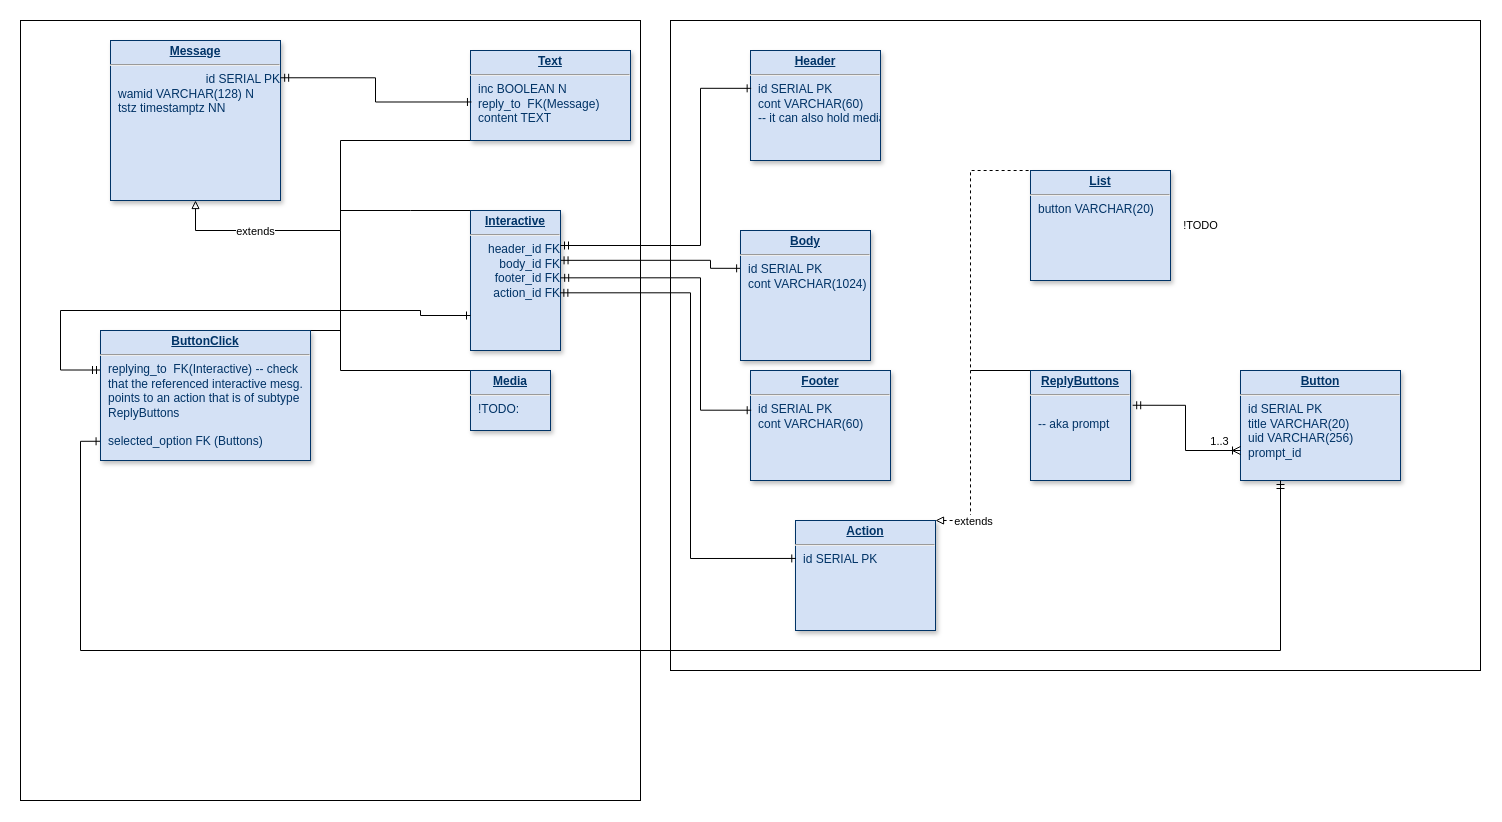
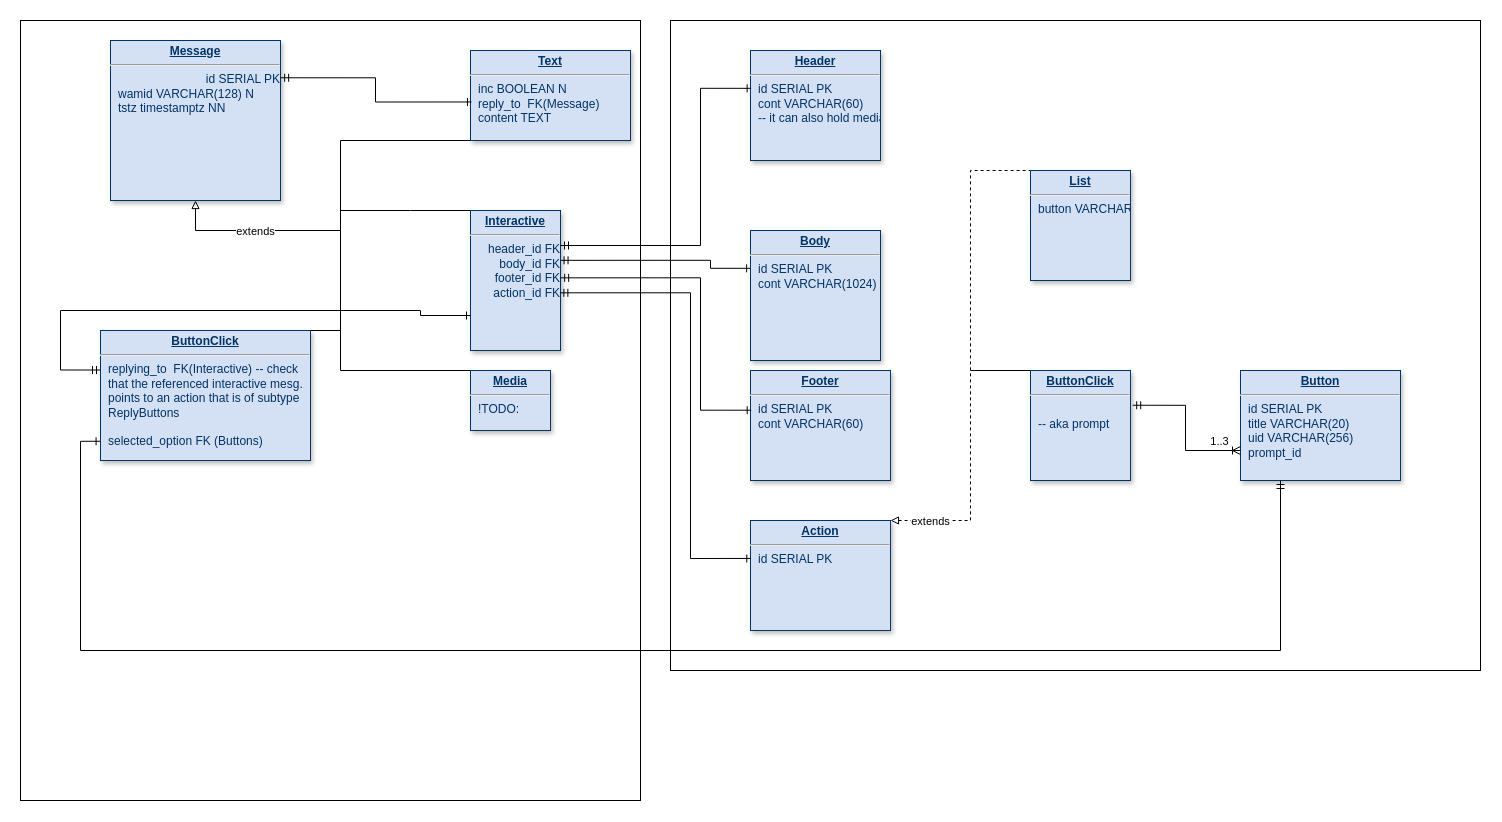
- <mxCell id="23" value="&lt;p style=&quot;margin: 0px; margin-top: 4px; text-align: center; text-decoration: underline;&quot;&gt;&lt;strong&gt;List&lt;/strong&gt;&lt;/p&gt;&lt;hr&gt;&lt;p style=&quot;margin: 0px; margin-left: 8px;&quot;&gt;button VARCHAR(20)&lt;br&gt;&lt;/p&gt;&lt;br&gt;&lt;p style=&quot;margin: 0px; margin-left: 8px;&quot;&gt;&lt;br&gt;&lt;/p&gt;" style="verticalAlign=top;align=left;overflow=fill;fontSize=12;fontFamily=Helvetica;html=1;strokeColor=#003366;shadow=1;fillColor=#D4E1F5;fontColor=#003366" vertex="1" parent="1"><mxGeometry x="1030" y="170" width="140" height="110" as="geometry" /></mxCell>
+ <mxCell id="23" value="&lt;p style=&quot;margin: 0px; margin-top: 4px; text-align: center; text-decoration: underline;&quot;&gt;&lt;strong&gt;List&lt;/strong&gt;&lt;/p&gt;&lt;hr&gt;&lt;p style=&quot;margin: 0px; margin-left: 8px;&quot;&gt;button VARCHAR(20)&lt;br&gt;&lt;/p&gt;&lt;br&gt;&lt;p style=&quot;margin: 0px; margin-left: 8px;&quot;&gt;&lt;br&gt;&lt;/p&gt;" style="verticalAlign=top;align=left;overflow=fill;fontSize=12;fontFamily=Helvetica;html=1;strokeColor=#003366;shadow=1;fillColor=#D4E1F5;fontColor=#003366" vertex="1" parent="1"><mxGeometry x="1030" y="170" width="100" height="110" as="geometry" /></mxCell>
- <mxCell id="26" value="!TODO" style="text;html=1;align=center;verticalAlign=middle;resizable=0;points=[];autosize=1;strokeColor=none;fillColor=none;fontFamily=Helvetica;fontSize=11;fontColor=default;labelBackgroundColor=default;" vertex="1" parent="1"><mxGeometry x="1170" y="210" width="60" height="30" as="geometry" /></mxCell>
- <mxCell id="15" value="&lt;p style=&quot;margin: 0px; margin-top: 4px; text-align: center; text-decoration: underline;&quot;&gt;&lt;strong&gt;Body&lt;/strong&gt;&lt;/p&gt;&lt;hr&gt;&lt;p style=&quot;margin: 0px; margin-left: 8px;&quot;&gt;id SERIAL PK&lt;/p&gt;&lt;p style=&quot;margin: 0px; margin-left: 8px;&quot;&gt;cont VARCHAR(1024)&lt;br&gt;&lt;/p&gt;&lt;p style=&quot;margin: 0px; margin-left: 8px;&quot;&gt;&lt;br&gt;&lt;/p&gt;" style="verticalAlign=top;align=left;overflow=fill;fontSize=12;fontFamily=Helvetica;html=1;strokeColor=#003366;shadow=1;fillColor=#D4E1F5;fontColor=#003366" vertex="1" parent="1"><mxGeometry x="740" y="230" width="130" height="130" as="geometry" /></mxCell>
+ <mxCell id="15" value="&lt;p style=&quot;margin: 0px; margin-top: 4px; text-align: center; text-decoration: underline;&quot;&gt;&lt;strong&gt;Body&lt;/strong&gt;&lt;/p&gt;&lt;hr&gt;&lt;p style=&quot;margin: 0px; margin-left: 8px;&quot;&gt;id SERIAL PK&lt;/p&gt;&lt;p style=&quot;margin: 0px; margin-left: 8px;&quot;&gt;cont VARCHAR(1024)&lt;br&gt;&lt;/p&gt;&lt;p style=&quot;margin: 0px; margin-left: 8px;&quot;&gt;&lt;br&gt;&lt;/p&gt;" style="verticalAlign=top;align=left;overflow=fill;fontSize=12;fontFamily=Helvetica;html=1;strokeColor=#003366;shadow=1;fillColor=#D4E1F5;fontColor=#003366" vertex="1" parent="1"><mxGeometry x="750" y="230" width="130" height="130" as="geometry" /></mxCell>
- <mxCell id="25" value="&lt;p style=&quot;margin: 0px; margin-top: 4px; text-align: center; text-decoration: underline;&quot;&gt;&lt;strong&gt;ReplyButtons&lt;/strong&gt;&lt;/p&gt;&lt;hr&gt;&lt;br&gt;&lt;p style=&quot;margin: 0px; margin-left: 8px;&quot;&gt;-- aka prompt&lt;br&gt;&lt;/p&gt;&lt;br&gt;&lt;p style=&quot;margin: 0px; margin-left: 8px;&quot;&gt;&lt;br&gt;&lt;/p&gt;" style="verticalAlign=top;align=left;overflow=fill;fontSize=12;fontFamily=Helvetica;html=1;strokeColor=#003366;shadow=1;fillColor=#D4E1F5;fontColor=#003366" vertex="1" parent="1"><mxGeometry x="1030" y="370" width="100" height="110" as="geometry" /></mxCell>
+ <mxCell id="25" value="&lt;p style=&quot;margin: 0px; margin-top: 4px; text-align: center; text-decoration: underline;&quot;&gt;&lt;strong&gt;ButtonClick&lt;/strong&gt;&lt;/p&gt;&lt;hr&gt;&lt;br&gt;&lt;p style=&quot;margin: 0px; margin-left: 8px;&quot;&gt;-- aka prompt&lt;br&gt;&lt;/p&gt;&lt;br&gt;&lt;p style=&quot;margin: 0px; margin-left: 8px;&quot;&gt;&lt;br&gt;&lt;/p&gt;" style="verticalAlign=top;align=left;overflow=fill;fontSize=12;fontFamily=Helvetica;html=1;strokeColor=#003366;shadow=1;fillColor=#D4E1F5;fontColor=#003366" vertex="1" parent="1"><mxGeometry x="1030" y="370" width="100" height="110" as="geometry" /></mxCell>
- <mxCell id="19" value="&lt;p style=&quot;margin: 0px; margin-top: 4px; text-align: center; text-decoration: underline;&quot;&gt;&lt;strong&gt;Action&lt;/strong&gt;&lt;/p&gt;&lt;hr&gt;&lt;p style=&quot;margin: 0px; margin-left: 8px;&quot;&gt;id SERIAL PK&lt;br&gt;&lt;/p&gt;&lt;br&gt;&lt;p style=&quot;margin: 0px; margin-left: 8px;&quot;&gt;&lt;br&gt;&lt;/p&gt;" style="verticalAlign=top;align=left;overflow=fill;fontSize=12;fontFamily=Helvetica;html=1;strokeColor=#003366;shadow=1;fillColor=#D4E1F5;fontColor=#003366" vertex="1" parent="1"><mxGeometry x="795" y="520" width="140" height="110" as="geometry" /></mxCell>
+ <mxCell id="19" value="&lt;p style=&quot;margin: 0px; margin-top: 4px; text-align: center; text-decoration: underline;&quot;&gt;&lt;strong&gt;Action&lt;/strong&gt;&lt;/p&gt;&lt;hr&gt;&lt;p style=&quot;margin: 0px; margin-left: 8px;&quot;&gt;id SERIAL PK&lt;br&gt;&lt;/p&gt;&lt;br&gt;&lt;p style=&quot;margin: 0px; margin-left: 8px;&quot;&gt;&lt;br&gt;&lt;/p&gt;" style="verticalAlign=top;align=left;overflow=fill;fontSize=12;fontFamily=Helvetica;html=1;strokeColor=#003366;shadow=1;fillColor=#D4E1F5;fontColor=#003366" vertex="1" parent="1"><mxGeometry x="750" y="520" width="140" height="110" as="geometry" /></mxCell>
